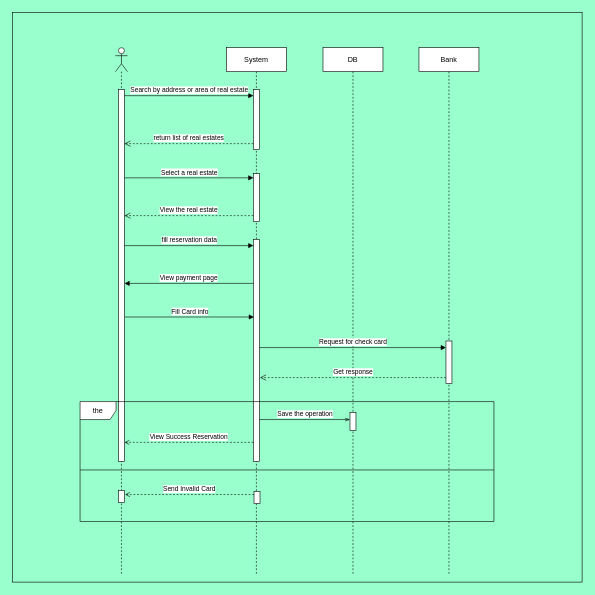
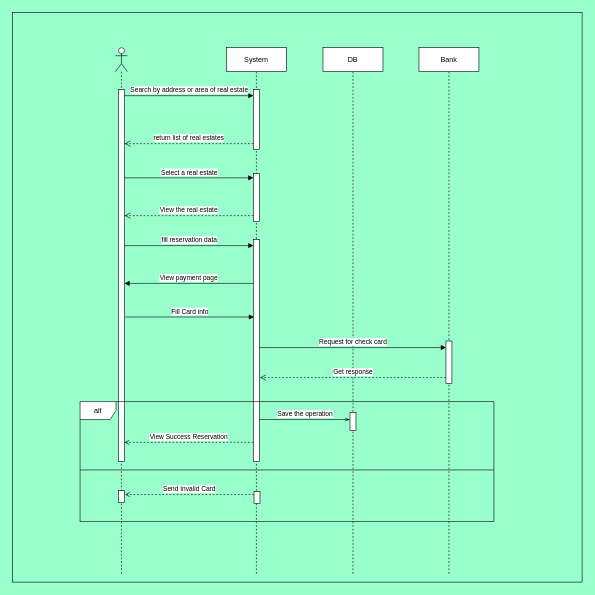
- <mxCell id="22" value="the" style="shape=umlFrame;whiteSpace=wrap;html=1;pointerEvents=0;" vertex="1" parent="1"><mxGeometry x="133" y="669" width="690" height="200" as="geometry" /></mxCell>
+ <mxCell id="22" value="alt" style="shape=umlFrame;whiteSpace=wrap;html=1;pointerEvents=0;" vertex="1" parent="1"><mxGeometry x="133" y="669" width="690" height="200" as="geometry" /></mxCell>
